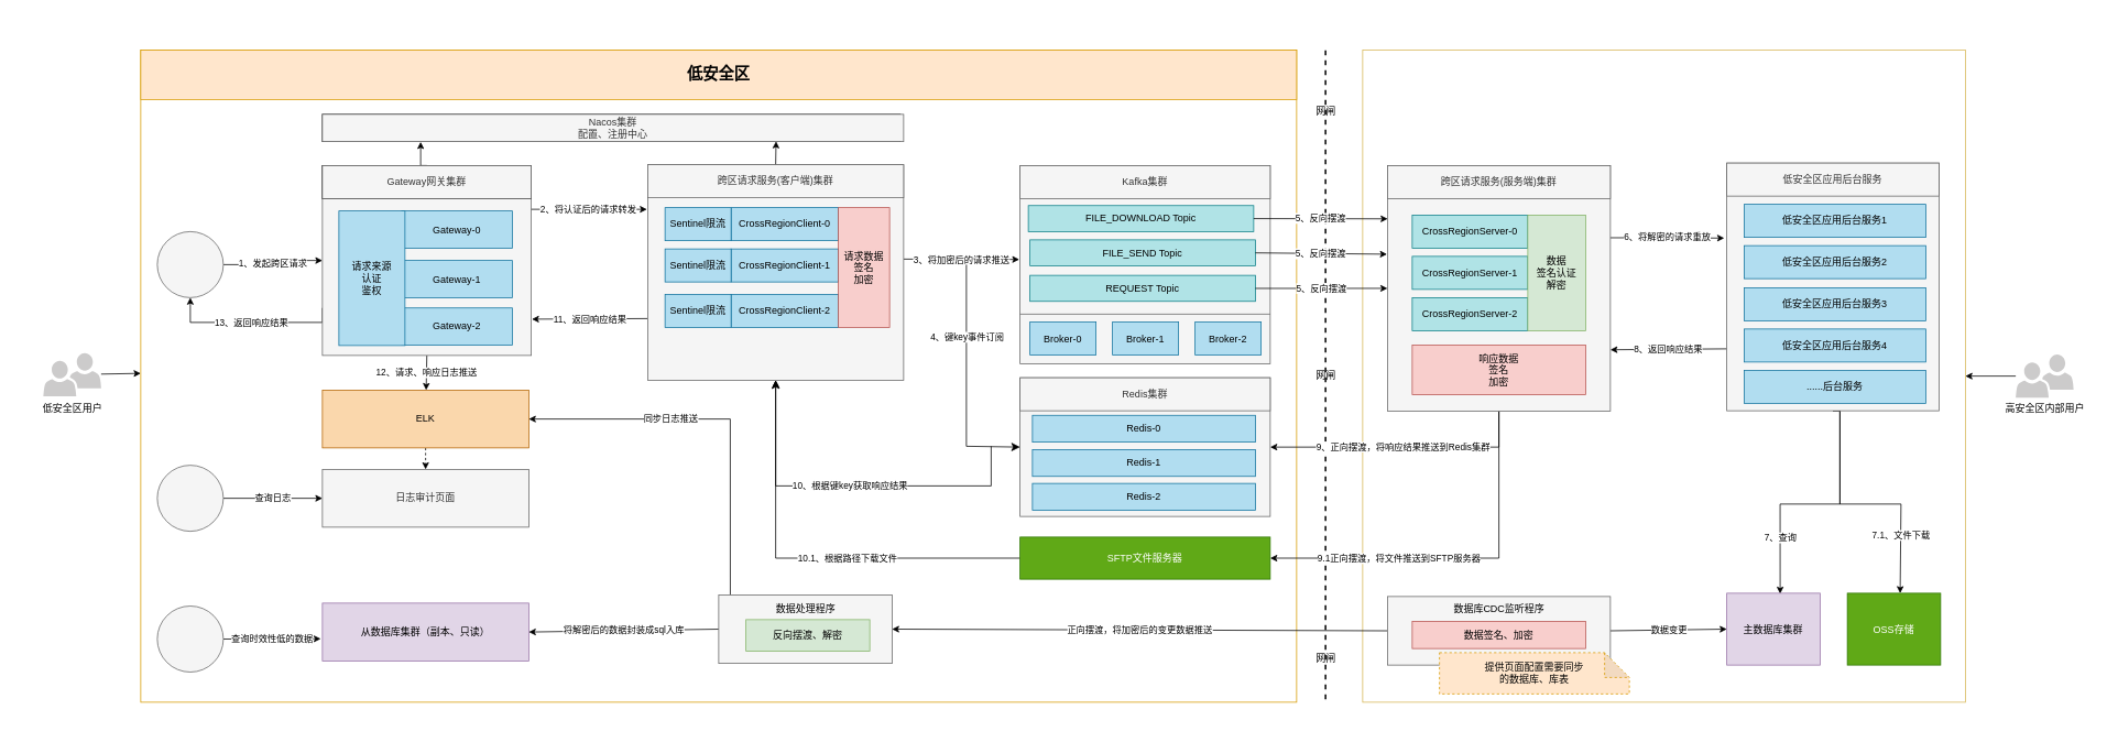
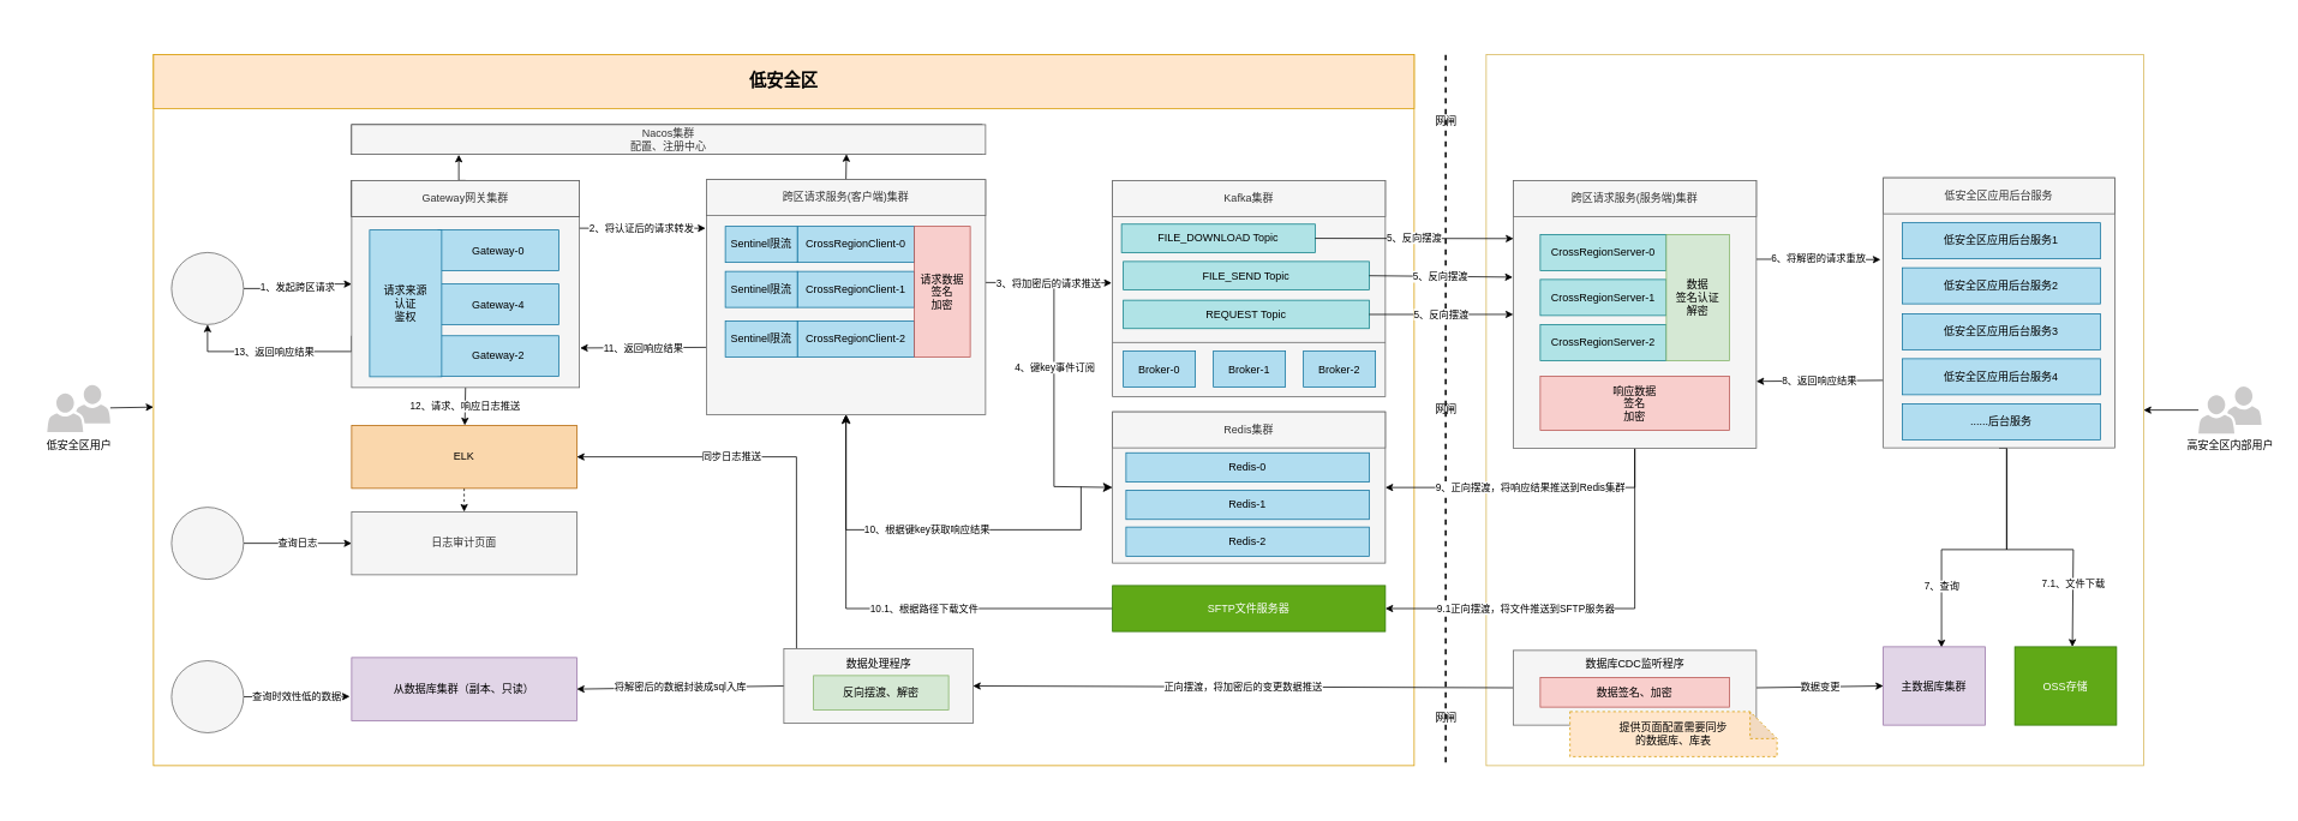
- <mxCell id="36" value="FILE_DOWNLOAD Topic" style="rounded=0;whiteSpace=wrap;html=1;strokeWidth=1;fillColor=#b0e3e6;strokeColor=#0e8088;" parent="1" vertex="1"><mxGeometry x="1245" y="248.5" width="273" height="31.5" as="geometry" /></mxCell>
+ <mxCell id="36" value="FILE_DOWNLOAD Topic" style="rounded=0;whiteSpace=wrap;html=1;strokeWidth=1;fillColor=#b0e3e6;strokeColor=#0e8088;" parent="1" vertex="1"><mxGeometry x="1245" y="248.5" width="215" height="31.5" as="geometry" /></mxCell>
- <mxCell id="14" value="Gateway-1" style="rounded=0;whiteSpace=wrap;html=1;fillColor=#b1ddf0;strokeColor=#10739e;" parent="1" vertex="1"><mxGeometry x="486" y="315" width="134" height="45" as="geometry" /></mxCell>
+ <mxCell id="14" value="Gateway-4" style="rounded=0;whiteSpace=wrap;html=1;fillColor=#b1ddf0;strokeColor=#10739e;" parent="1" vertex="1"><mxGeometry x="486" y="315" width="134" height="45" as="geometry" /></mxCell>
